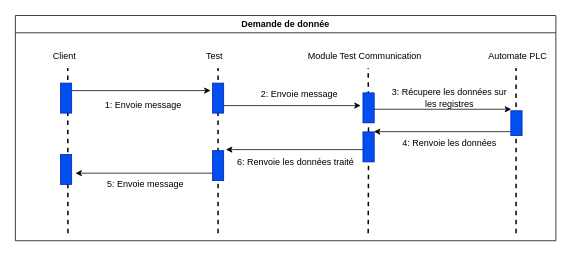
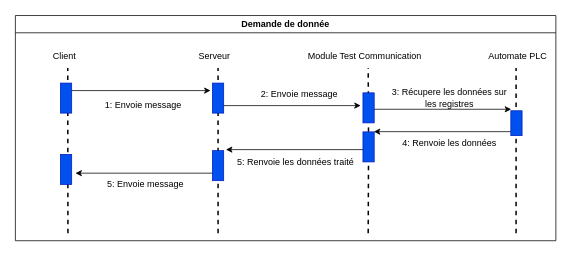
- <mxCell id="8" value="Test" style="text;html=1;align=center;verticalAlign=middle;resizable=0;points=[];autosize=1;strokeColor=none;fillColor=none;" parent="1" vertex="1"><mxGeometry x="250" y="60" width="70" height="30" as="geometry" /></mxCell>
+ <mxCell id="8" value="Serveur" style="text;html=1;align=center;verticalAlign=middle;resizable=0;points=[];autosize=1;strokeColor=none;fillColor=none;" parent="1" vertex="1"><mxGeometry x="250" y="60" width="70" height="30" as="geometry" /></mxCell>
- <mxCell id="26" value="6: Renvoie les données traité" style="text;html=1;align=center;verticalAlign=middle;resizable=0;points=[];autosize=1;strokeColor=none;fillColor=none;" vertex="1" parent="10"><mxGeometry x="283" y="180" width="180" height="30" as="geometry" /></mxCell>
+ <mxCell id="26" value="5: Renvoie les données traité" style="text;html=1;align=center;verticalAlign=middle;resizable=0;points=[];autosize=1;strokeColor=none;fillColor=none;" vertex="1" parent="10"><mxGeometry x="283" y="180" width="180" height="30" as="geometry" /></mxCell>
